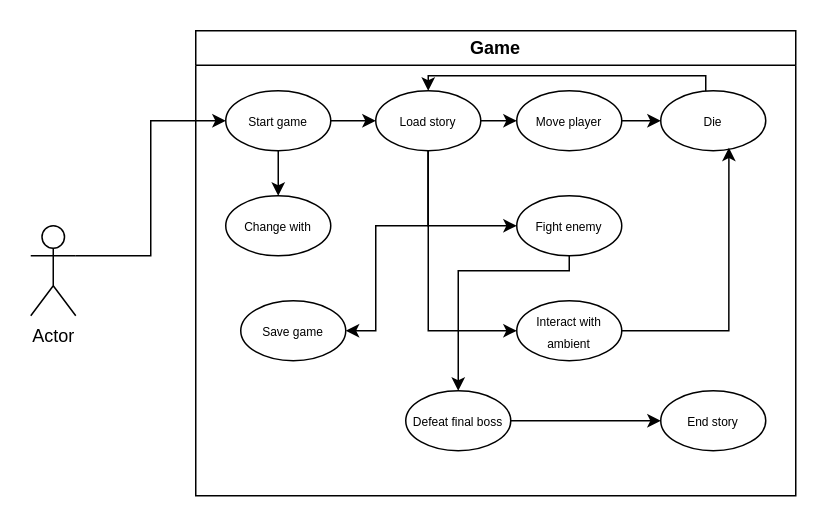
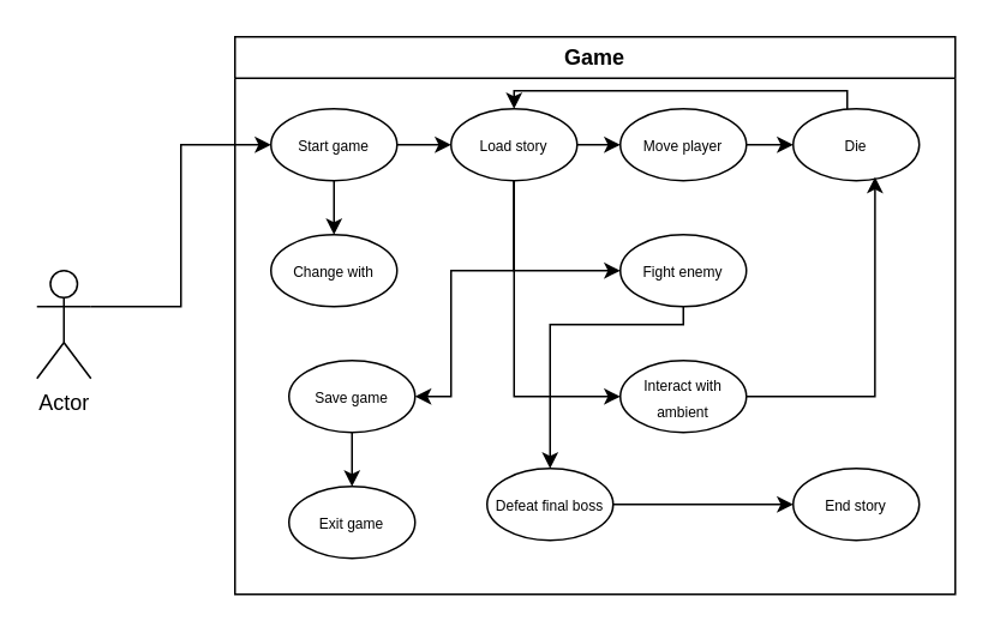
+ <mxCell id="19" style="edgeStyle=orthogonalEdgeStyle;rounded=0;orthogonalLoop=1;jettySize=auto;html=1;exitX=0.5;exitY=1;exitDx=0;exitDy=0;" edge="1" parent="4" source="20" target="21"><mxGeometry relative="1" as="geometry"><mxPoint x="65.125" y="240" as="targetPoint" /></mxGeometry></mxCell>
+ <mxCell id="21" value="&lt;span style=&quot;font-size: 8px;&quot;&gt;Exit game&lt;/span&gt;" style="ellipse;whiteSpace=wrap;html=1;" vertex="1" parent="4"><mxGeometry x="30" y="250" width="70" height="40" as="geometry" /></mxCell>
